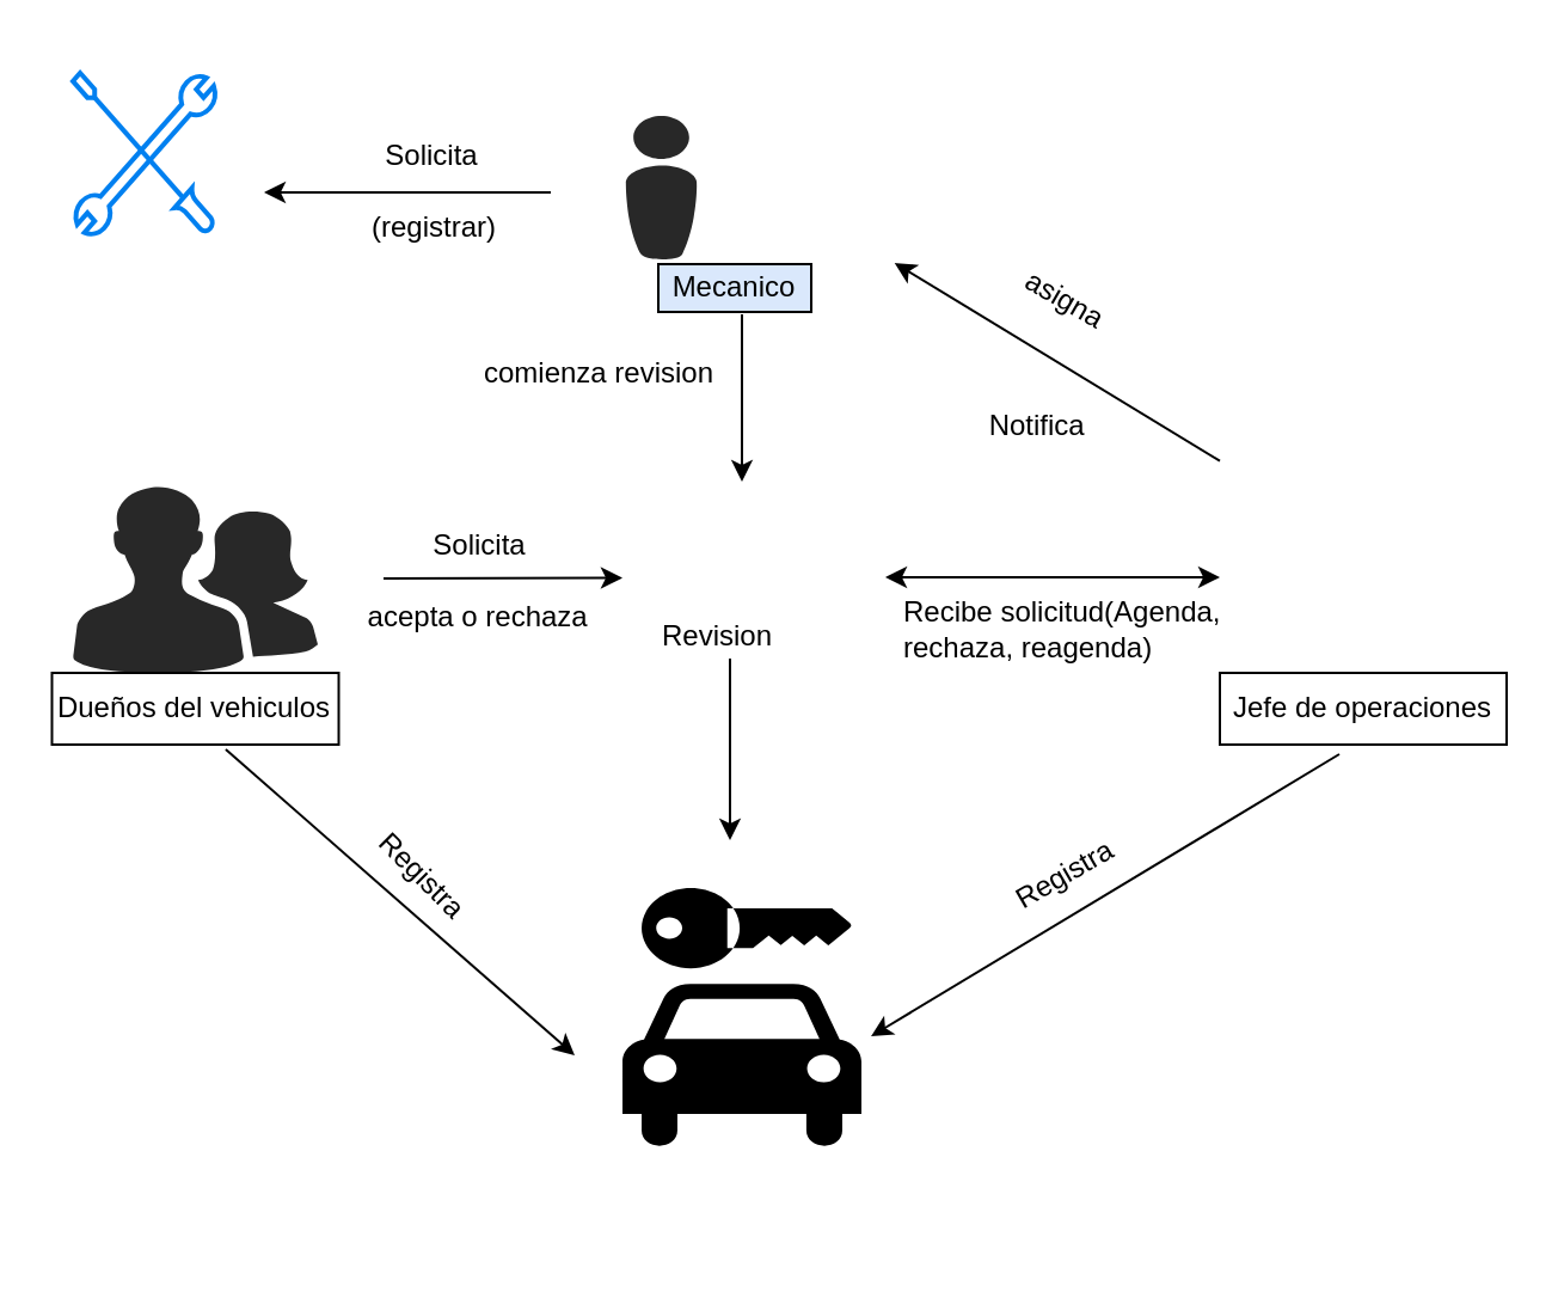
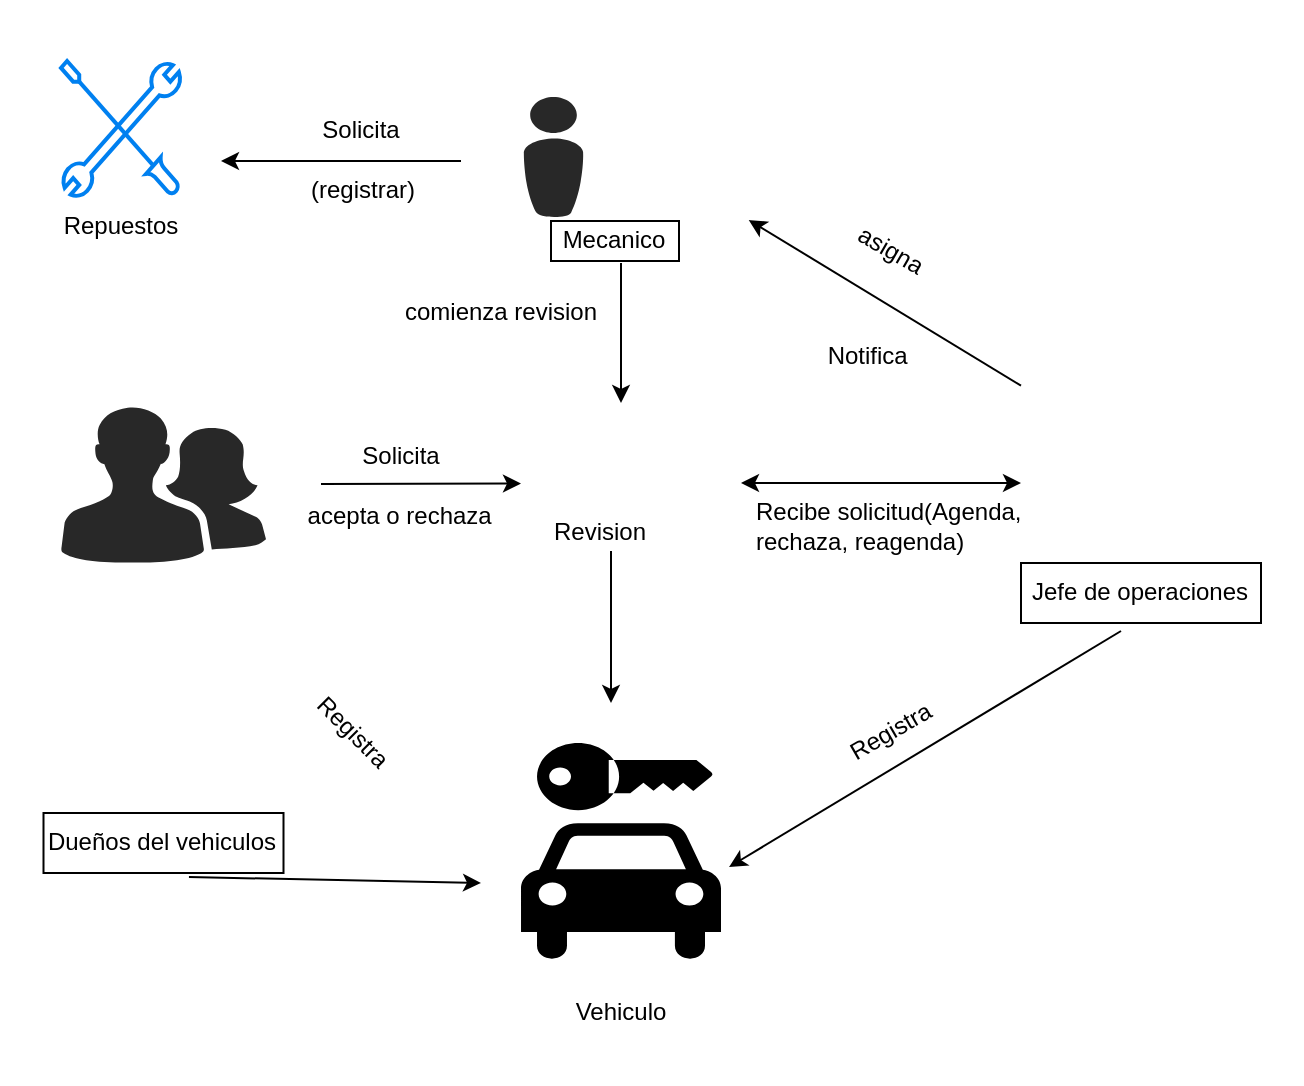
+ <mxCell id="35" value="Repuestos" style="text;html=1;align=center;verticalAlign=middle;resizable=0;points=[];autosize=1;strokeColor=none;fillColor=none;" vertex="1" parent="33"><mxGeometry y="68" width="80" height="30" as="geometry" /></mxCell>
- <mxCell id="32" value="Mecanico" style="whiteSpace=wrap;html=1;fillColor=#dae8fc;" vertex="1" parent="1"><mxGeometry x="275" y="110" width="64" height="20" as="geometry" /></mxCell>
+ <mxCell id="32" value="Mecanico" style="whiteSpace=wrap;html=1;" vertex="1" parent="1"><mxGeometry x="275" y="110" width="64" height="20" as="geometry" /></mxCell>
- <mxCell id="6" value="Dueños del vehiculos" style="whiteSpace=wrap;html=1;" vertex="1" parent="1"><mxGeometry x="21.25" y="281" width="120" height="30" as="geometry" /></mxCell>
+ <mxCell id="6" value="Dueños del vehiculos" style="whiteSpace=wrap;html=1;" vertex="1" parent="1"><mxGeometry x="21.25" y="406" width="120" height="30" as="geometry" /></mxCell>
+ <mxCell id="15" value="Vehiculo" style="text;html=1;align=center;verticalAlign=middle;resizable=0;points=[];autosize=1;strokeColor=none;fillColor=none;" vertex="1" parent="1"><mxGeometry x="275" y="491" width="70" height="30" as="geometry" /></mxCell>
